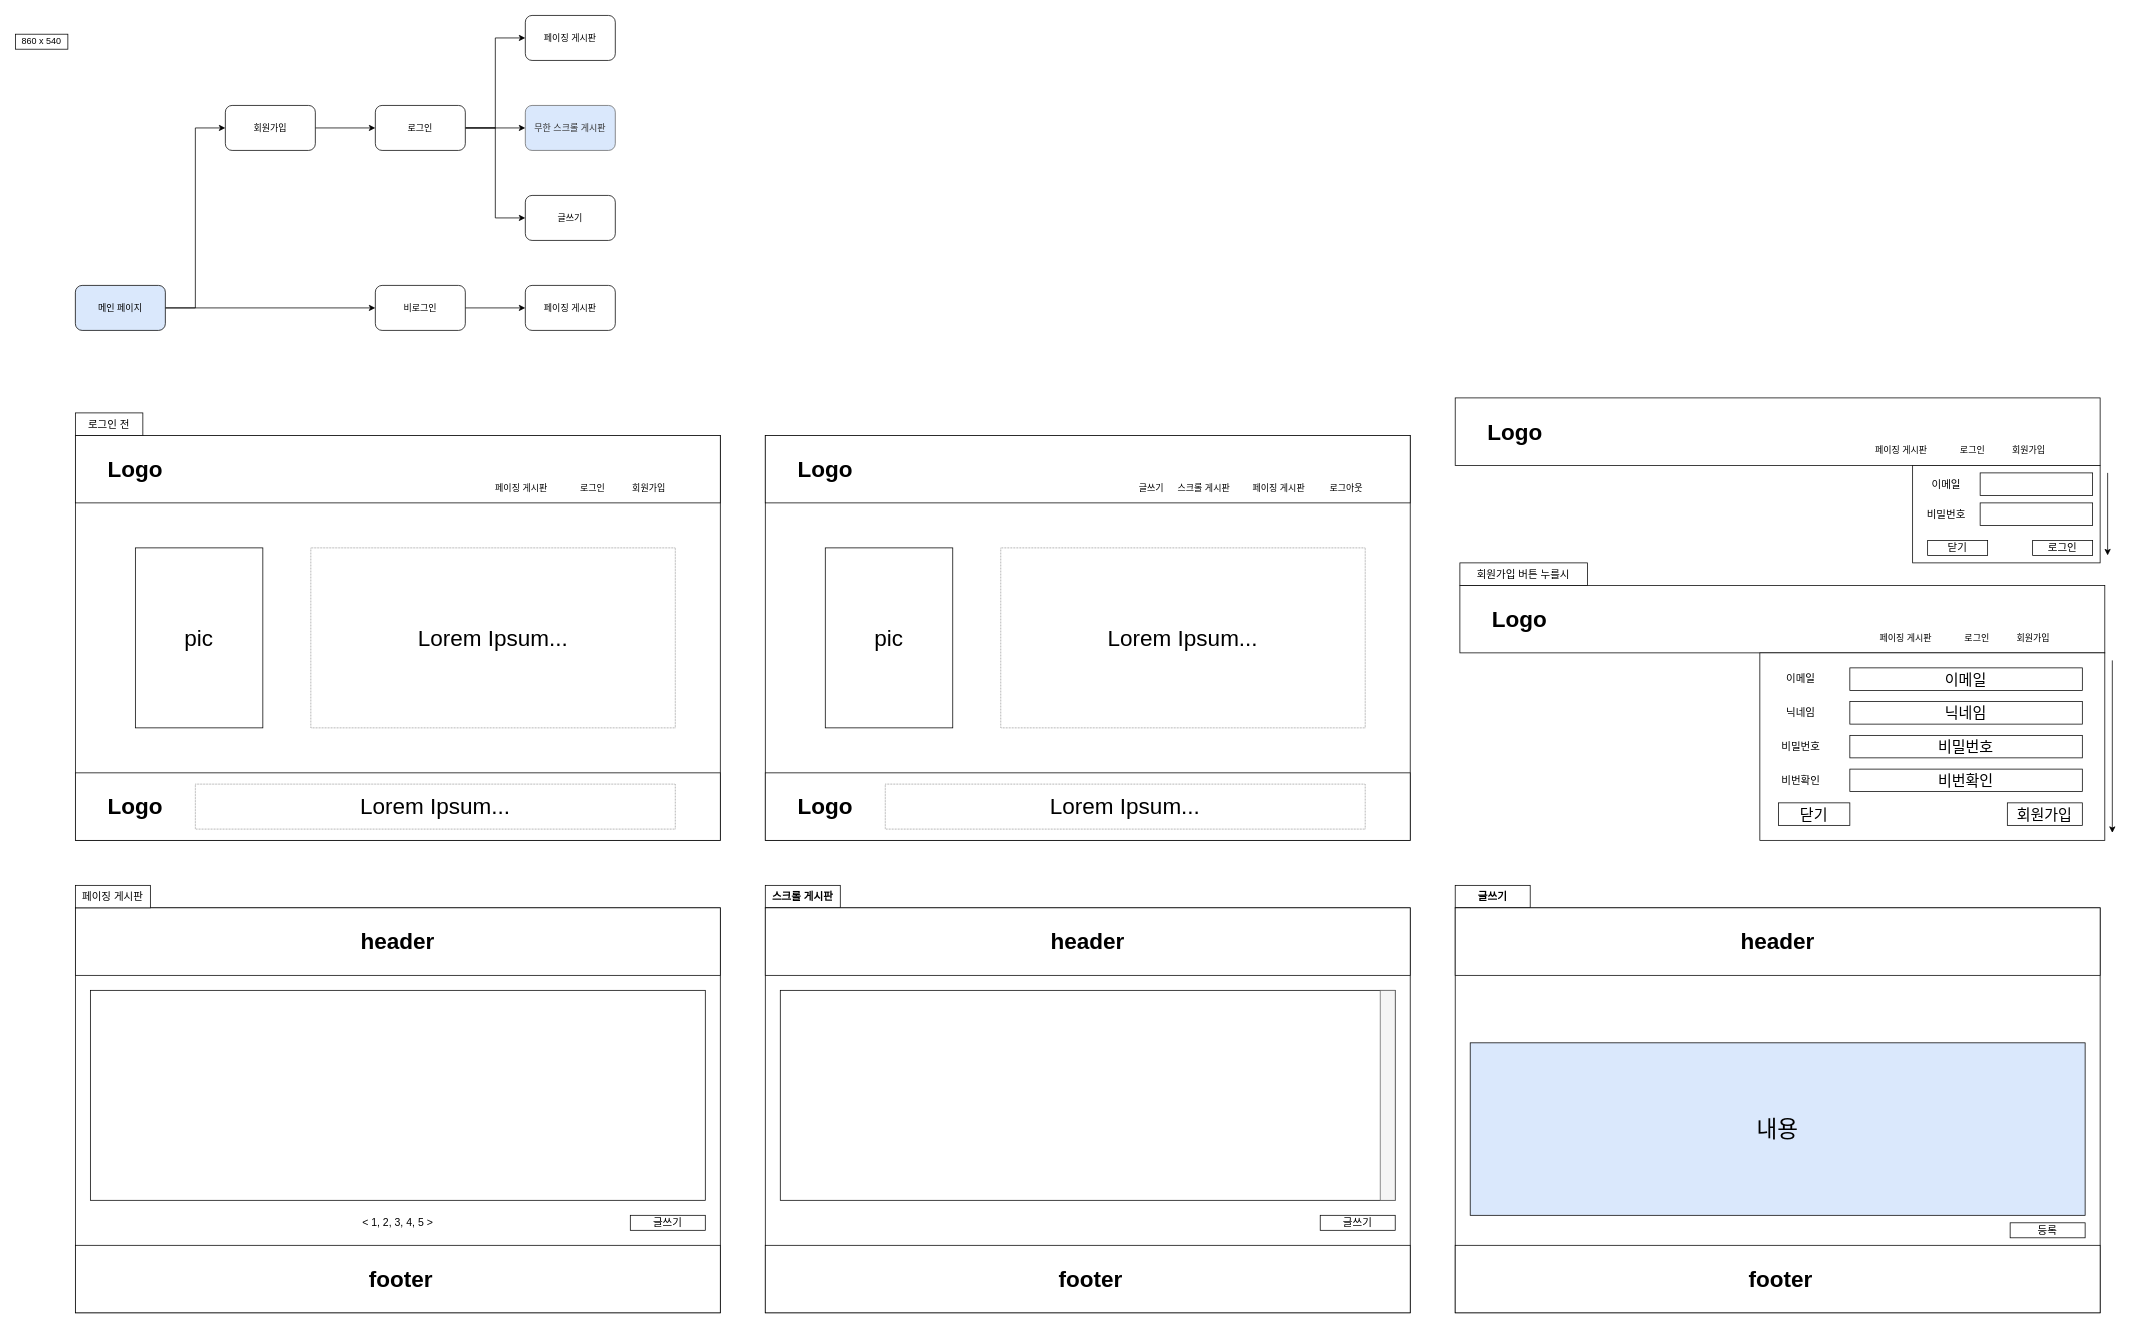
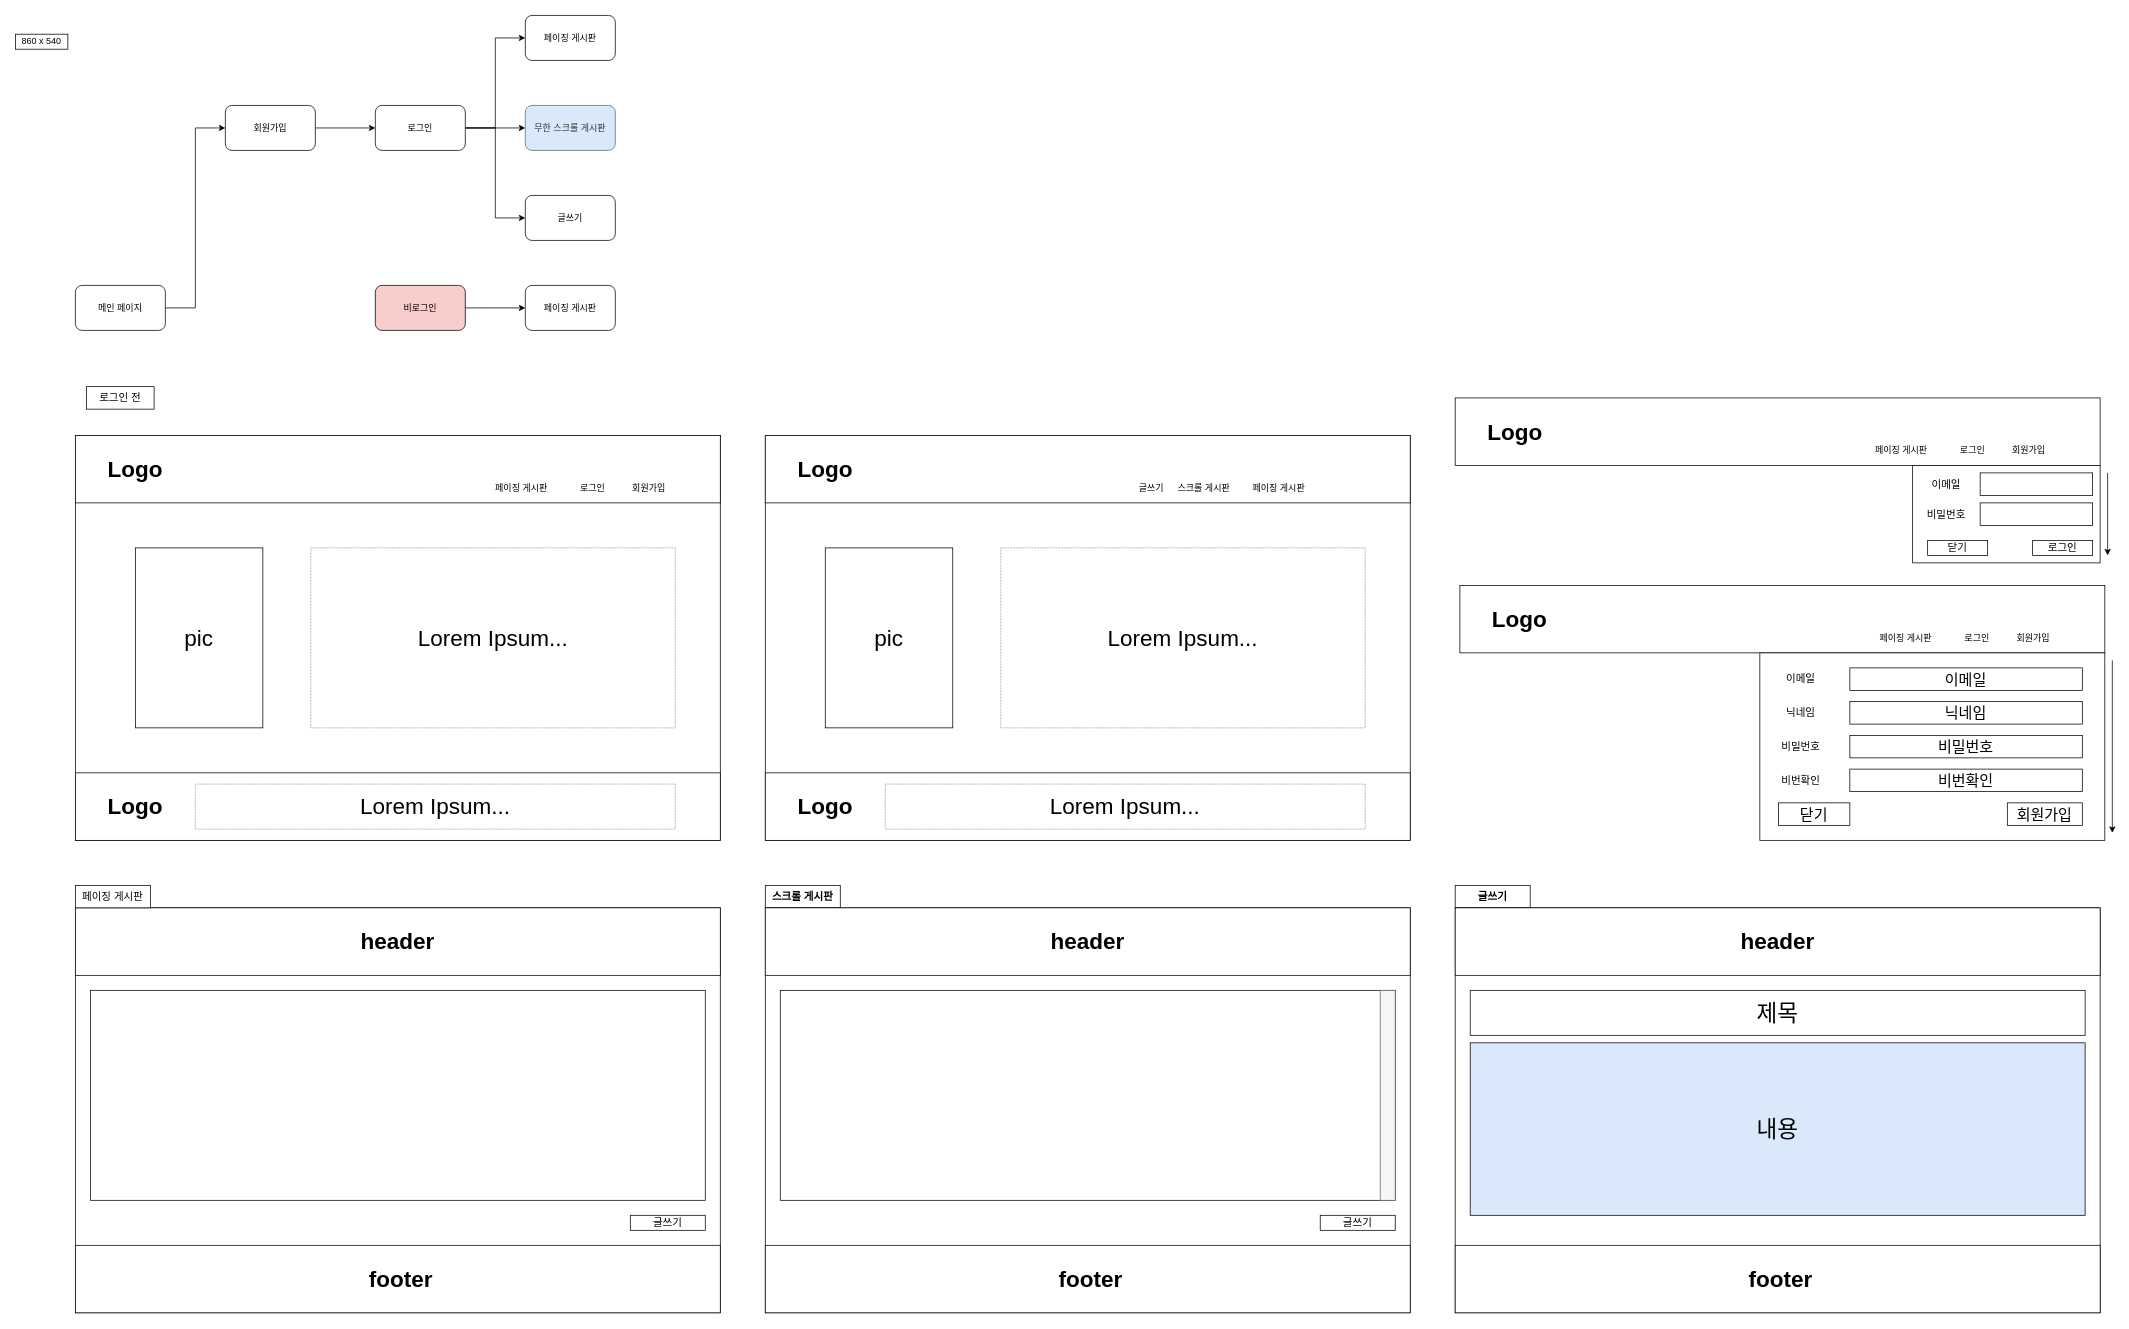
- <mxCell id="6" value="&lt;div&gt;메인 페이지&lt;/div&gt;" style="rounded=1;whiteSpace=wrap;html=1;fillColor=#dae8fc;" vertex="1" parent="1"><mxGeometry x="100" y="380" width="120" height="60" as="geometry" /></mxCell>
+ <mxCell id="6" value="&lt;div&gt;메인 페이지&lt;/div&gt;" style="rounded=1;whiteSpace=wrap;html=1;" vertex="1" parent="1"><mxGeometry x="100" y="380" width="120" height="60" as="geometry" /></mxCell>
- <mxCell id="5" style="edgeStyle=orthogonalEdgeStyle;rounded=0;orthogonalLoop=1;jettySize=auto;html=1;exitX=1;exitY=0.5;exitDx=0;exitDy=0;entryX=0;entryY=0.5;entryDx=0;entryDy=0;" edge="1" parent="1" source="6" target="10"><mxGeometry relative="1" as="geometry" /></mxCell>
- <mxCell id="10" value="비로그인" style="rounded=1;whiteSpace=wrap;html=1;" vertex="1" parent="1"><mxGeometry x="500" y="380" width="120" height="60" as="geometry" /></mxCell>
+ <mxCell id="10" value="비로그인" style="rounded=1;whiteSpace=wrap;html=1;fillColor=#f8cecc;" vertex="1" parent="1"><mxGeometry x="500" y="380" width="120" height="60" as="geometry" /></mxCell>
- <mxCell id="28" value="로그인 전" style="rounded=0;whiteSpace=wrap;html=1;fontSize=14;gradientColor=#ffffff;" vertex="1" parent="1"><mxGeometry x="100" y="550" width="90" height="30" as="geometry" /></mxCell>
+ <mxCell id="28" value="로그인 전" style="rounded=0;whiteSpace=wrap;html=1;fontSize=14;gradientColor=#ffffff;" vertex="1" parent="1"><mxGeometry x="115" y="515" width="90" height="30" as="geometry" /></mxCell>
- <mxCell id="33" value="로그아웃" style="text;html=1;strokeColor=none;fillColor=none;align=center;verticalAlign=middle;whiteSpace=wrap;rounded=0;" vertex="1" parent="1"><mxGeometry x="1770" y="640" width="50" height="20" as="geometry" /></mxCell>
- <mxCell id="71" value="회원가입 버튼 누를시" style="rounded=0;whiteSpace=wrap;html=1;fontSize=14;gradientColor=#ffffff;" vertex="1" parent="1"><mxGeometry x="1946.25" y="750" width="170" height="30" as="geometry" /></mxCell>
+ <mxCell id="68" value="제목" style="rounded=0;whiteSpace=wrap;html=1;strokeColor=#000000;gradientColor=#ffffff;fontSize=30;verticalAlign=middle;" vertex="1" parent="1"><mxGeometry x="1960" y="1320" width="820" height="60" as="geometry" /></mxCell>
- <mxCell id="50" value="&amp;lt; 1, 2, 3, 4, 5 &amp;gt;" style="text;html=1;strokeColor=none;fillColor=none;align=center;verticalAlign=middle;whiteSpace=wrap;rounded=0;fontSize=14;" vertex="1" parent="1"><mxGeometry x="470" y="1620" width="120" height="20" as="geometry" /></mxCell>
- <mxCell id="67" value="등록" style="rounded=0;whiteSpace=wrap;html=1;strokeColor=#000000;gradientColor=#ffffff;fontSize=14;" vertex="1" parent="1"><mxGeometry x="2680" y="1630" width="100" height="20" as="geometry" /></mxCell>
